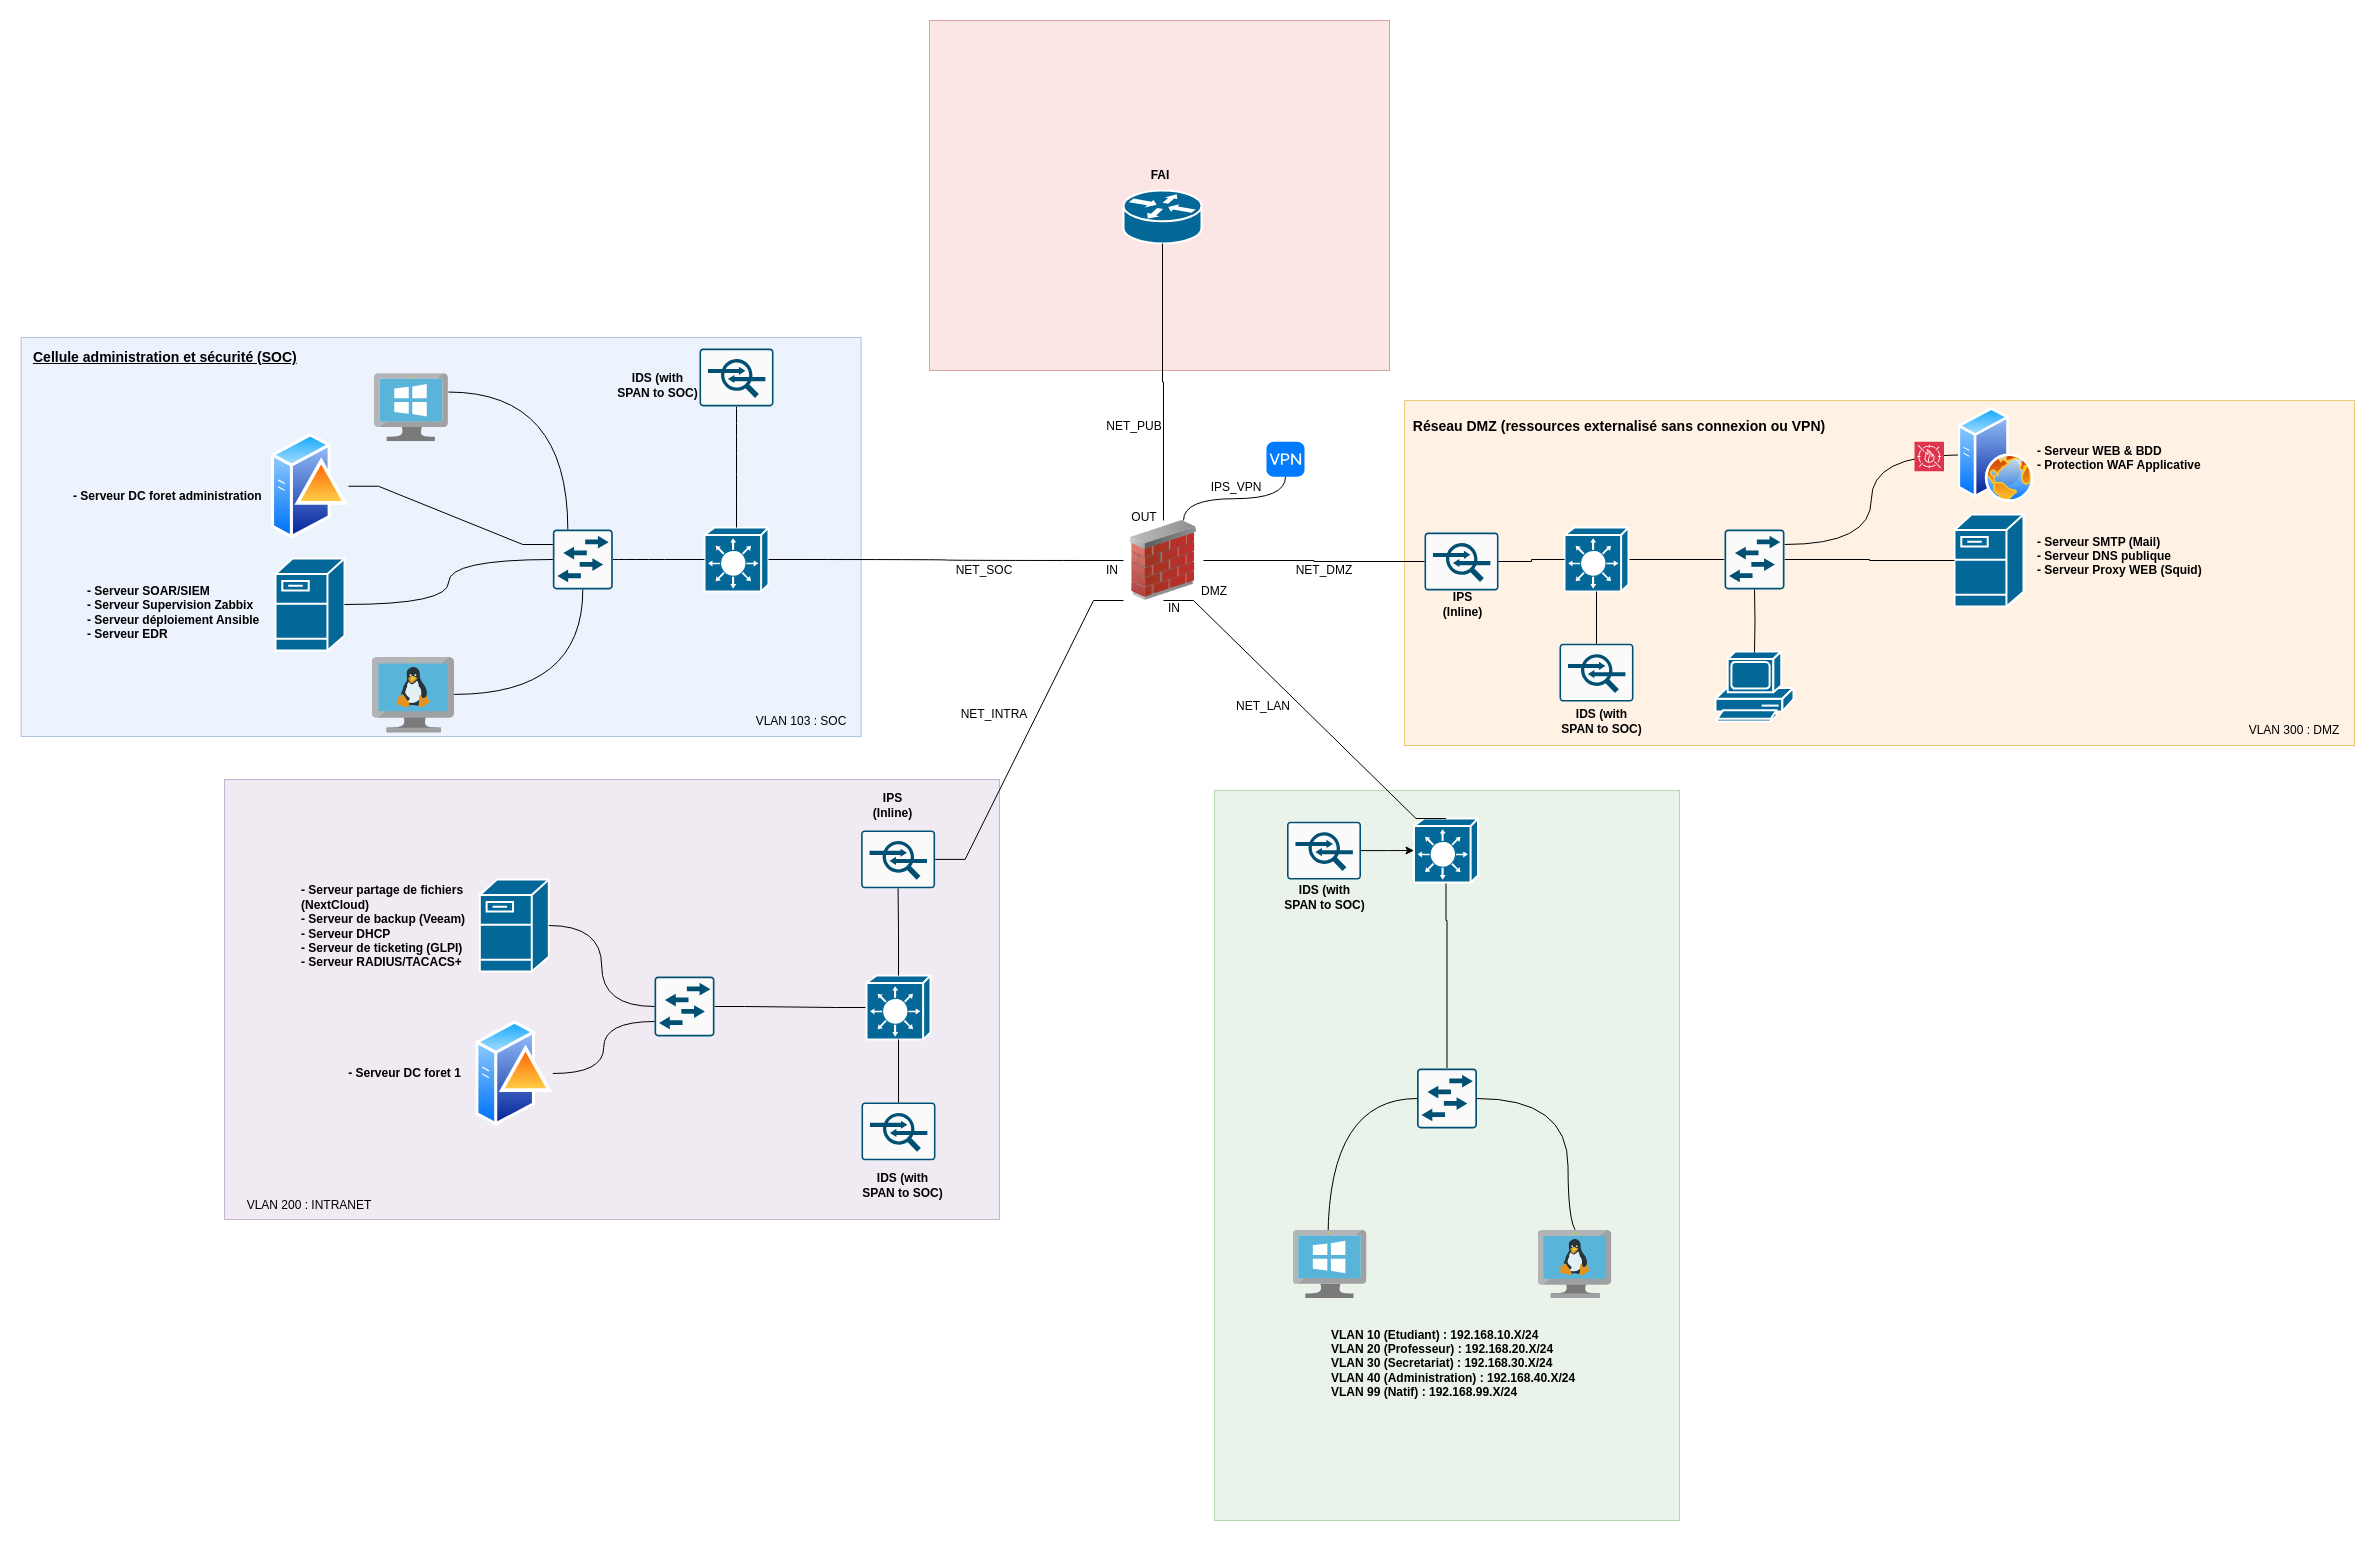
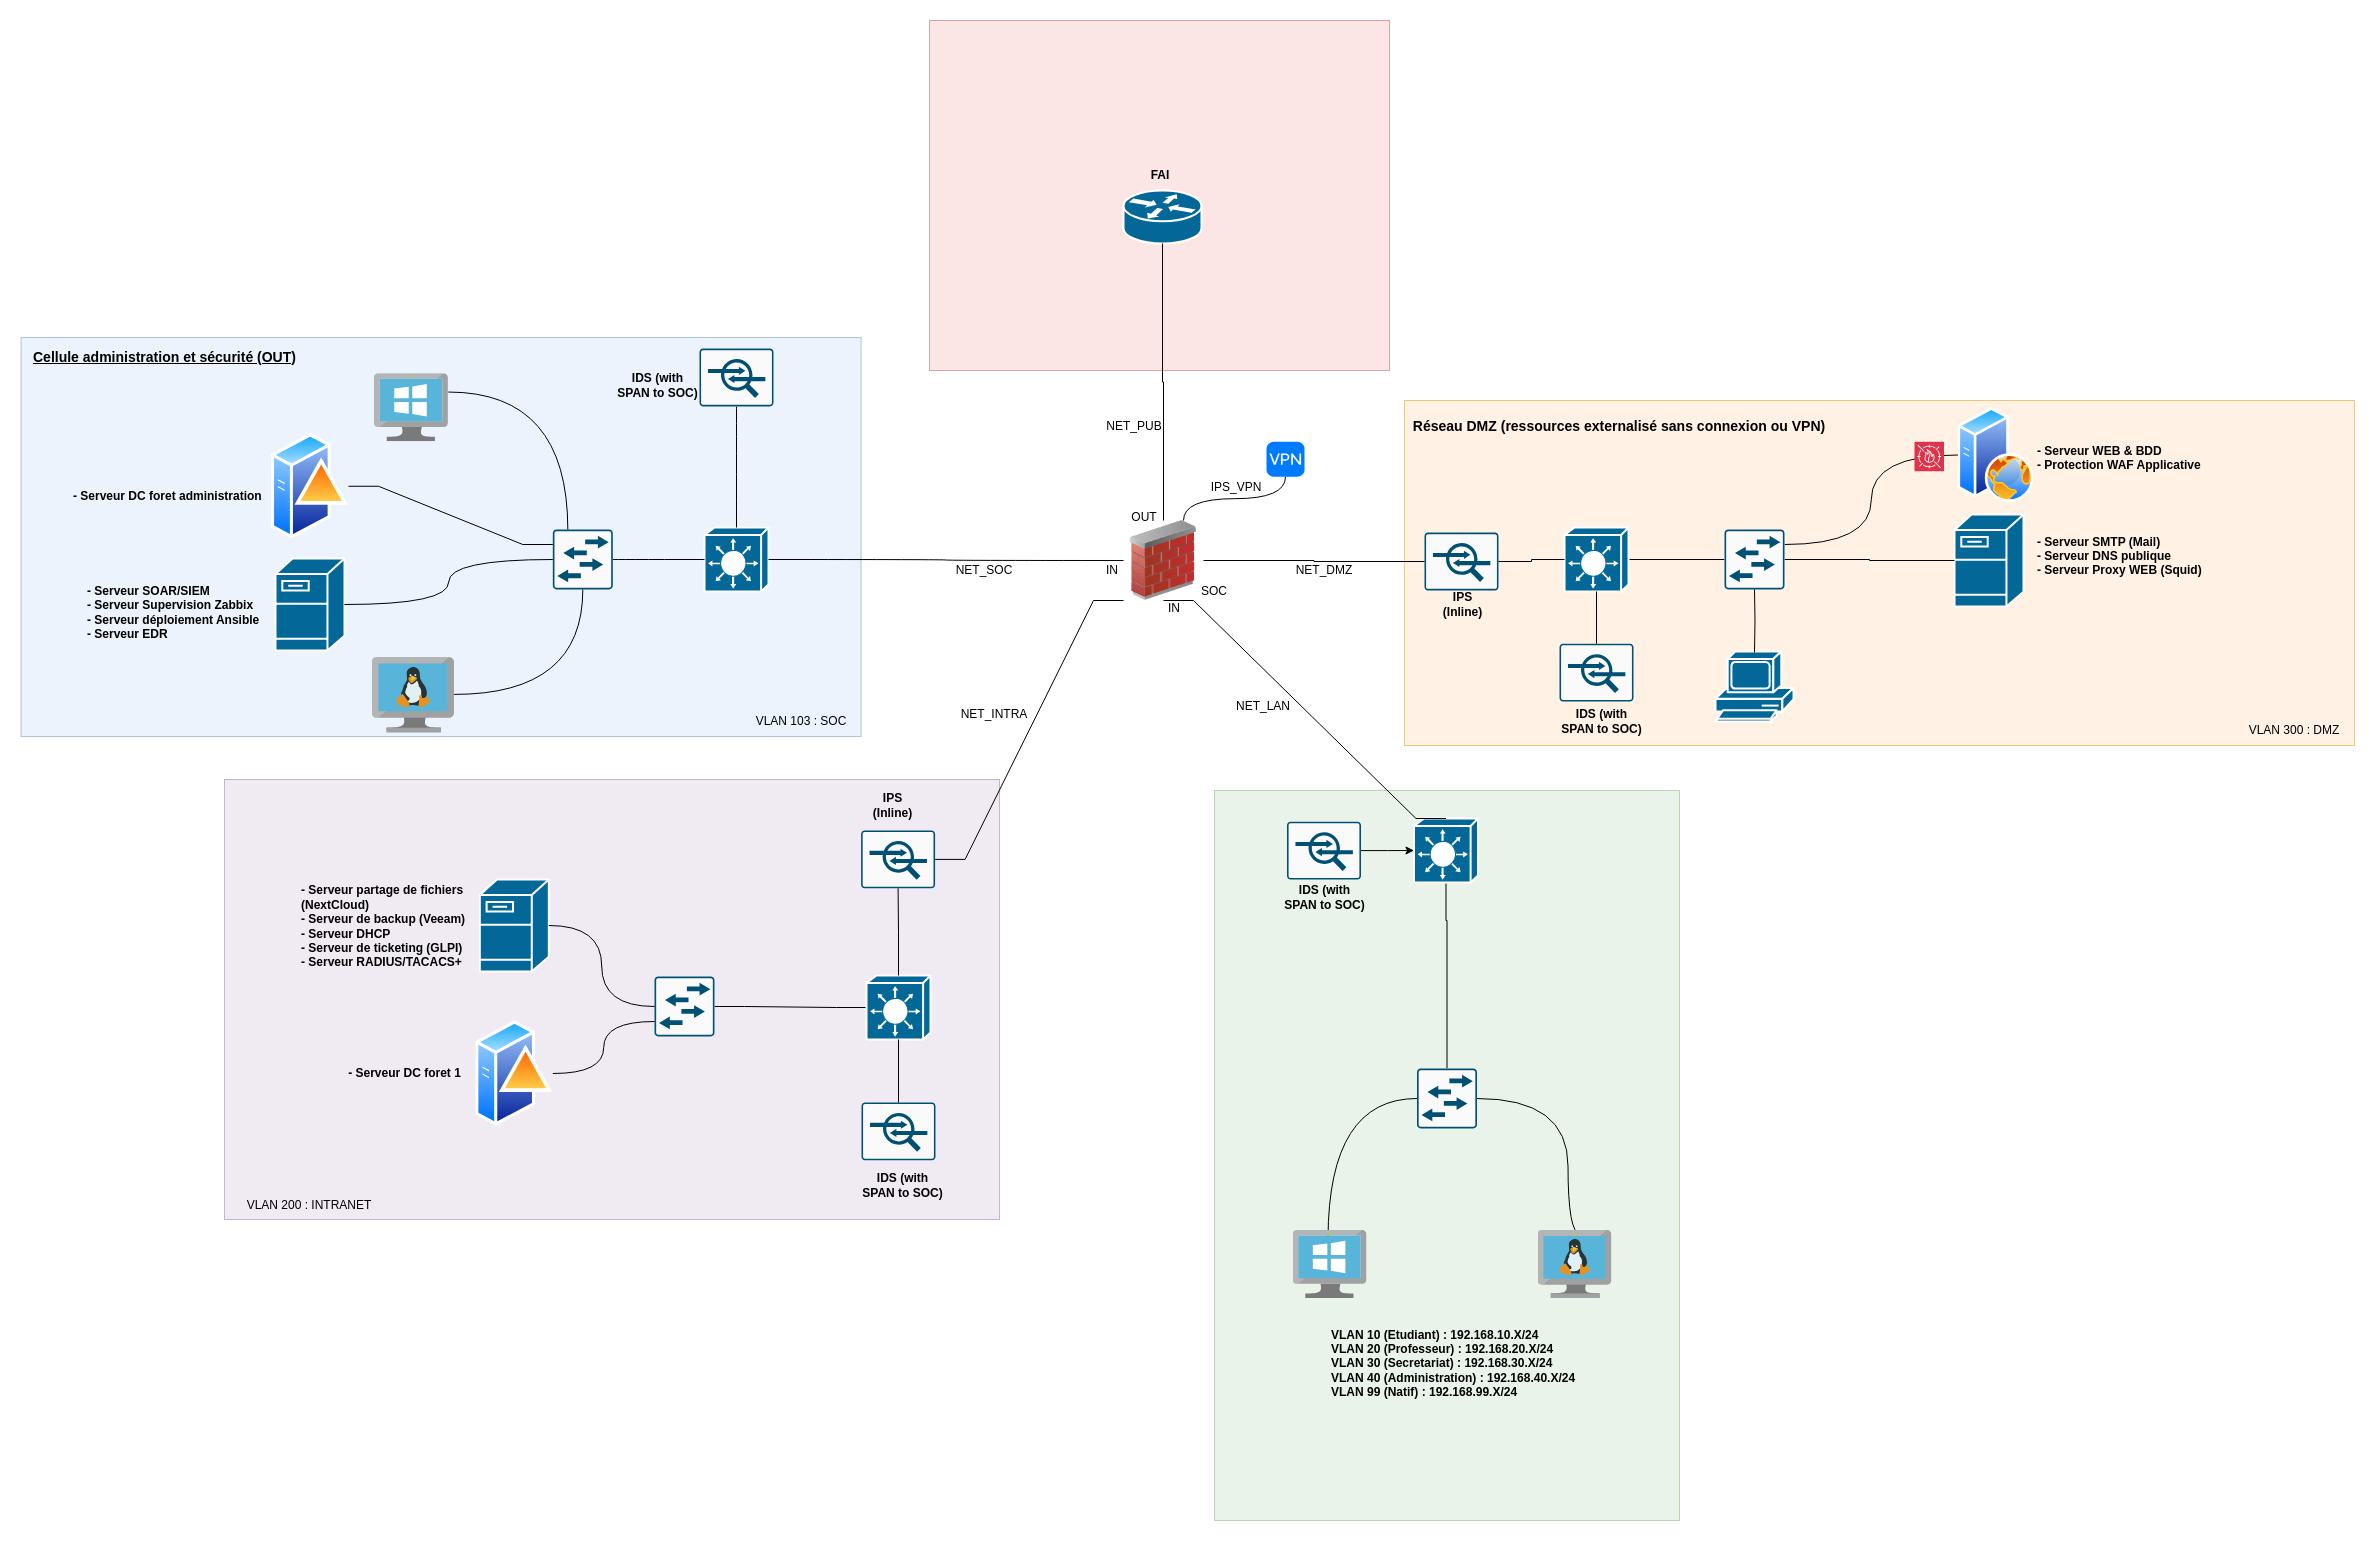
- <mxCell id="32" value="&lt;div style=&quot;font-size: 14px;&quot;&gt;Cellule administration et sécurité (SOC)&lt;br style=&quot;font-size: 14px;&quot;&gt;&lt;/div&gt;&lt;div style=&quot;font-size: 14px;&quot;&gt;&lt;br style=&quot;font-size: 14px;&quot;&gt;&lt;/div&gt;" style="text;strokeColor=none;align=left;fillColor=none;html=1;verticalAlign=middle;whiteSpace=wrap;rounded=0;fontStyle=5;fontSize=14;" parent="1" vertex="1"><mxGeometry x="31" width="283" height="90" as="geometry" y="320" /></mxCell>
+ <mxCell id="32" value="&lt;div style=&quot;font-size: 14px;&quot;&gt;Cellule administration et sécurité (OUT)&lt;br style=&quot;font-size: 14px;&quot;&gt;&lt;/div&gt;&lt;div style=&quot;font-size: 14px;&quot;&gt;&lt;br style=&quot;font-size: 14px;&quot;&gt;&lt;/div&gt;" style="text;strokeColor=none;align=left;fillColor=none;html=1;verticalAlign=middle;whiteSpace=wrap;rounded=0;fontStyle=5;fontSize=14;" parent="1" vertex="1"><mxGeometry x="31" width="283" height="90" as="geometry" y="320" /></mxCell>
- <mxCell id="26" value="DMZ" style="text;strokeColor=none;align=center;fillColor=none;html=1;verticalAlign=middle;whiteSpace=wrap;rounded=0;" parent="1" vertex="1"><mxGeometry x="1184" y="576" width="60" height="30" as="geometry" /></mxCell>
+ <mxCell id="26" value="SOC" style="text;strokeColor=none;align=center;fillColor=none;html=1;verticalAlign=middle;whiteSpace=wrap;rounded=0;" parent="1" vertex="1"><mxGeometry x="1184" y="576" width="60" height="30" as="geometry" /></mxCell>
